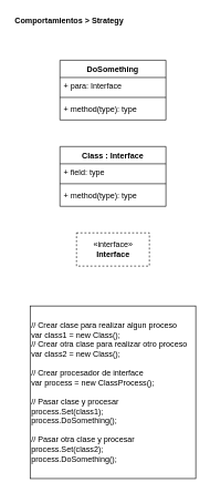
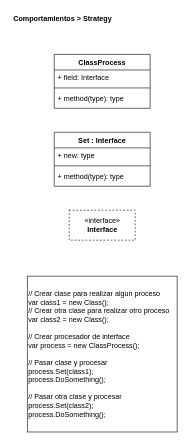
- <mxCell id="4" value="DoSomething" style="swimlane;fontStyle=1;align=center;verticalAlign=top;childLayout=stackLayout;horizontal=1;startSize=26;horizontalStack=0;resizeParent=1;resizeParentMax=0;resizeLast=0;collapsible=1;marginBottom=0;" parent="1" vertex="1"><mxGeometry x="90" y="90" width="160" height="90" as="geometry" /></mxCell>
+ <mxCell id="4" value="ClassProcess" style="swimlane;fontStyle=1;align=center;verticalAlign=top;childLayout=stackLayout;horizontal=1;startSize=26;horizontalStack=0;resizeParent=1;resizeParentMax=0;resizeLast=0;collapsible=1;marginBottom=0;" parent="1" vertex="1"><mxGeometry x="90" y="90" width="160" height="90" as="geometry" /></mxCell>
- <mxCell id="5" value="+ para: Interface" style="text;strokeColor=none;fillColor=none;align=left;verticalAlign=top;spacingLeft=4;spacingRight=4;overflow=hidden;rotatable=0;points=[[0,0.5],[1,0.5]];portConstraint=eastwest;" parent="4" vertex="1"><mxGeometry y="26" width="160" height="26" as="geometry" /></mxCell>
+ <mxCell id="5" value="+ field: Interface" style="text;strokeColor=none;fillColor=none;align=left;verticalAlign=top;spacingLeft=4;spacingRight=4;overflow=hidden;rotatable=0;points=[[0,0.5],[1,0.5]];portConstraint=eastwest;" parent="4" vertex="1"><mxGeometry y="26" width="160" height="26" as="geometry" /></mxCell>
- <mxCell id="9" value="Class : Interface" style="swimlane;fontStyle=1;align=center;verticalAlign=top;childLayout=stackLayout;horizontal=1;startSize=26;horizontalStack=0;resizeParent=1;resizeParentMax=0;resizeLast=0;collapsible=1;marginBottom=0;" vertex="1" parent="1"><mxGeometry x="90" y="220" width="160" height="90" as="geometry" /></mxCell>
+ <mxCell id="9" value="Set : Interface" style="swimlane;fontStyle=1;align=center;verticalAlign=top;childLayout=stackLayout;horizontal=1;startSize=26;horizontalStack=0;resizeParent=1;resizeParentMax=0;resizeLast=0;collapsible=1;marginBottom=0;" vertex="1" parent="1"><mxGeometry x="90" y="220" width="160" height="90" as="geometry" /></mxCell>
- <mxCell id="10" value="+ field: type" style="text;strokeColor=none;fillColor=none;align=left;verticalAlign=top;spacingLeft=4;spacingRight=4;overflow=hidden;rotatable=0;points=[[0,0.5],[1,0.5]];portConstraint=eastwest;" vertex="1" parent="9"><mxGeometry y="26" width="160" height="26" as="geometry" /></mxCell>
+ <mxCell id="10" value="+ new: type" style="text;strokeColor=none;fillColor=none;align=left;verticalAlign=top;spacingLeft=4;spacingRight=4;overflow=hidden;rotatable=0;points=[[0,0.5],[1,0.5]];portConstraint=eastwest;" vertex="1" parent="9"><mxGeometry y="26" width="160" height="26" as="geometry" /></mxCell>
